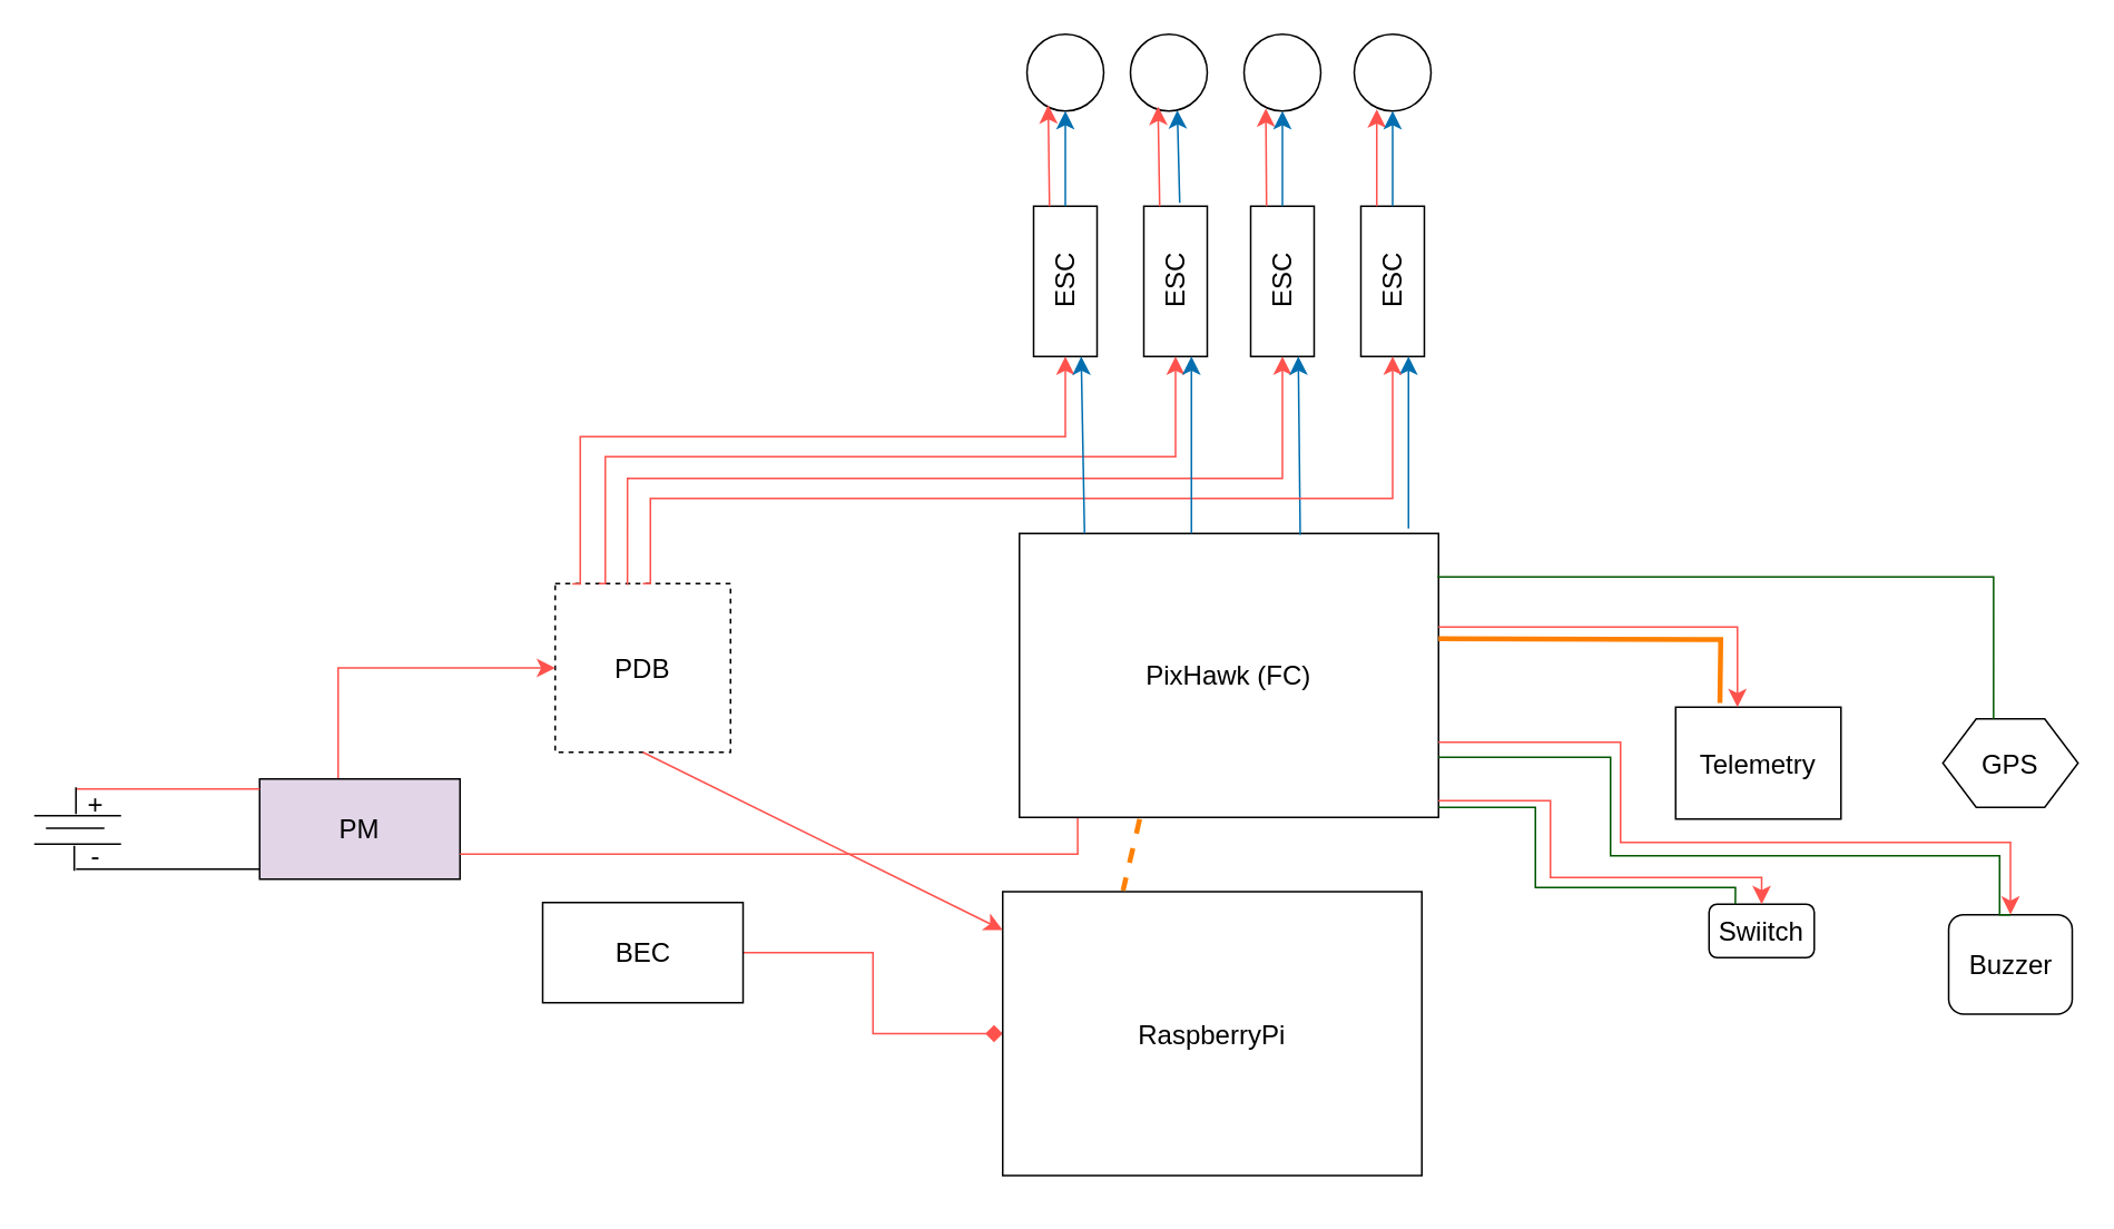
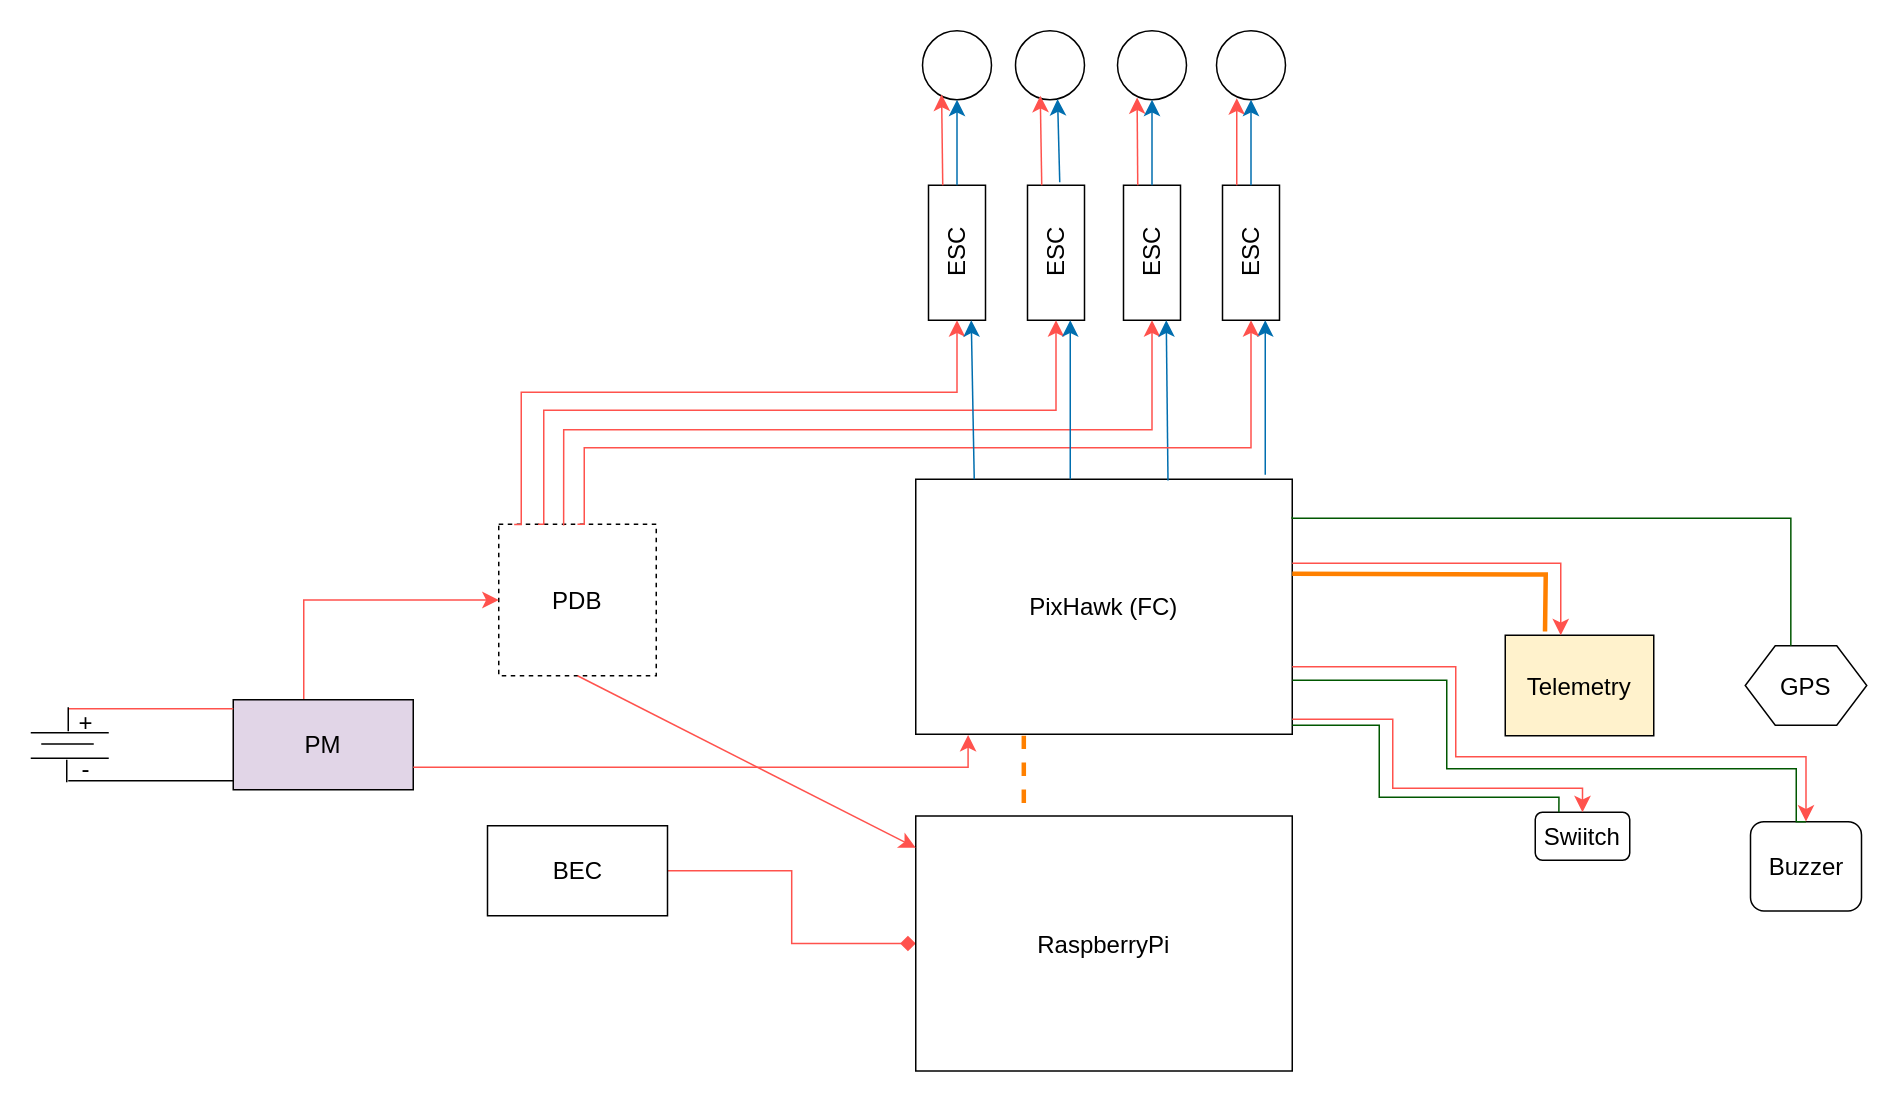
- <mxCell id="12" value="Telemetry" style="rounded=0;whiteSpace=wrap;html=1;fontSize=16;" vertex="1" parent="1"><mxGeometry x="1003" y="423" width="99" height="67" as="geometry" /></mxCell>
+ <mxCell id="12" value="Telemetry" style="rounded=0;whiteSpace=wrap;html=1;fontSize=16;fillColor=#fff2cc;" vertex="1" parent="1"><mxGeometry x="1003" y="423" width="99" height="67" as="geometry" /></mxCell>
- <mxCell id="37" style="edgeStyle=orthogonalEdgeStyle;rounded=0;orthogonalLoop=1;jettySize=auto;html=1;fontSize=12;startSize=8;endSize=8;entryX=0.139;entryY=1.003;entryDx=0;entryDy=0;strokeColor=#FF524D;entryPerimeter=0;exitX=1;exitY=0.75;exitDx=0;exitDy=0;endArrow=none;" edge="1" parent="1" source="20" target="2"><mxGeometry relative="1" as="geometry"><mxPoint x="440" y="556" as="targetPoint" /><mxPoint x="301" y="520" as="sourcePoint" /><Array as="points" /></mxGeometry></mxCell>
+ <mxCell id="37" style="edgeStyle=orthogonalEdgeStyle;rounded=0;orthogonalLoop=1;jettySize=auto;html=1;fontSize=12;startSize=8;endSize=8;entryX=0.139;entryY=1.003;entryDx=0;entryDy=0;strokeColor=#FF524D;entryPerimeter=0;exitX=1;exitY=0.75;exitDx=0;exitDy=0;" edge="1" parent="1" source="20" target="2"><mxGeometry relative="1" as="geometry"><mxPoint x="440" y="556" as="targetPoint" /><mxPoint x="301" y="520" as="sourcePoint" /><Array as="points" /></mxGeometry></mxCell>
- <mxCell id="16" value="BEC" style="rounded=0;whiteSpace=wrap;html=1;fontSize=16;" vertex="1" parent="1"><mxGeometry x="324.5" y="540" width="120" height="60" as="geometry" /></mxCell>
+ <mxCell id="16" value="BEC" style="rounded=0;whiteSpace=wrap;html=1;fontSize=16;" vertex="1" parent="1"><mxGeometry x="324.5" y="550" width="120" height="60" as="geometry" /></mxCell>
- <mxCell id="17" value="RaspberryPi" style="rounded=0;whiteSpace=wrap;html=1;fontSize=16;" vertex="1" parent="1"><mxGeometry x="600" y="533.5" width="251" height="170" as="geometry" /></mxCell>
+ <mxCell id="17" value="RaspberryPi" style="rounded=0;whiteSpace=wrap;html=1;fontSize=16;" vertex="1" parent="1"><mxGeometry x="610" y="543.5" width="251" height="170" as="geometry" /></mxCell>
